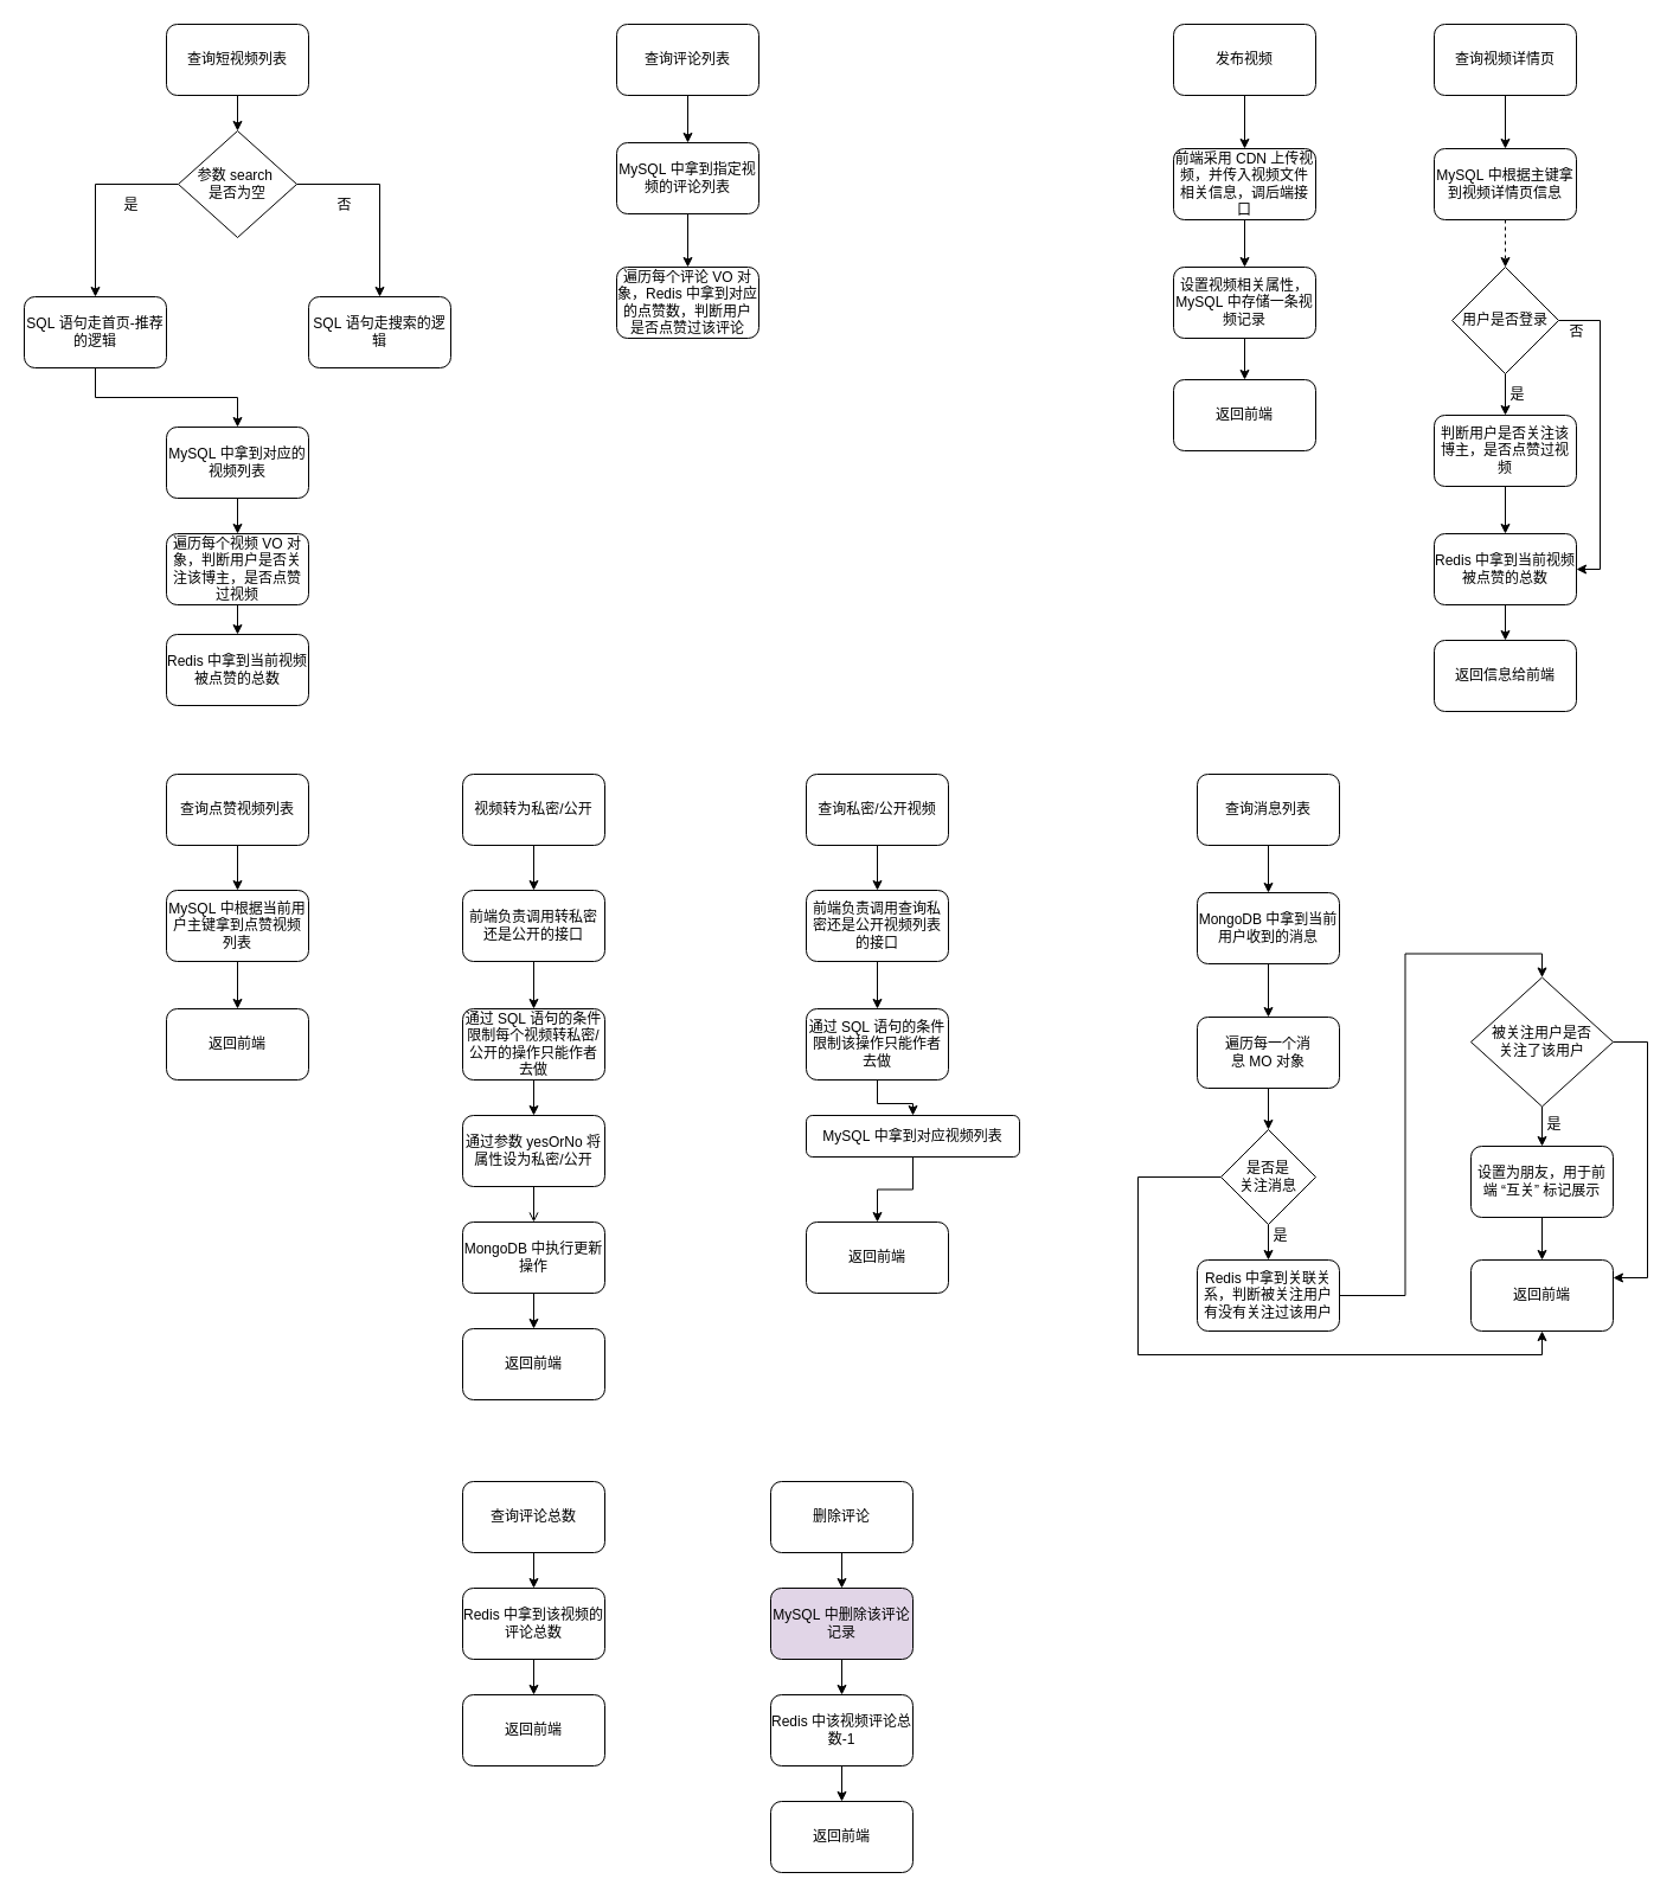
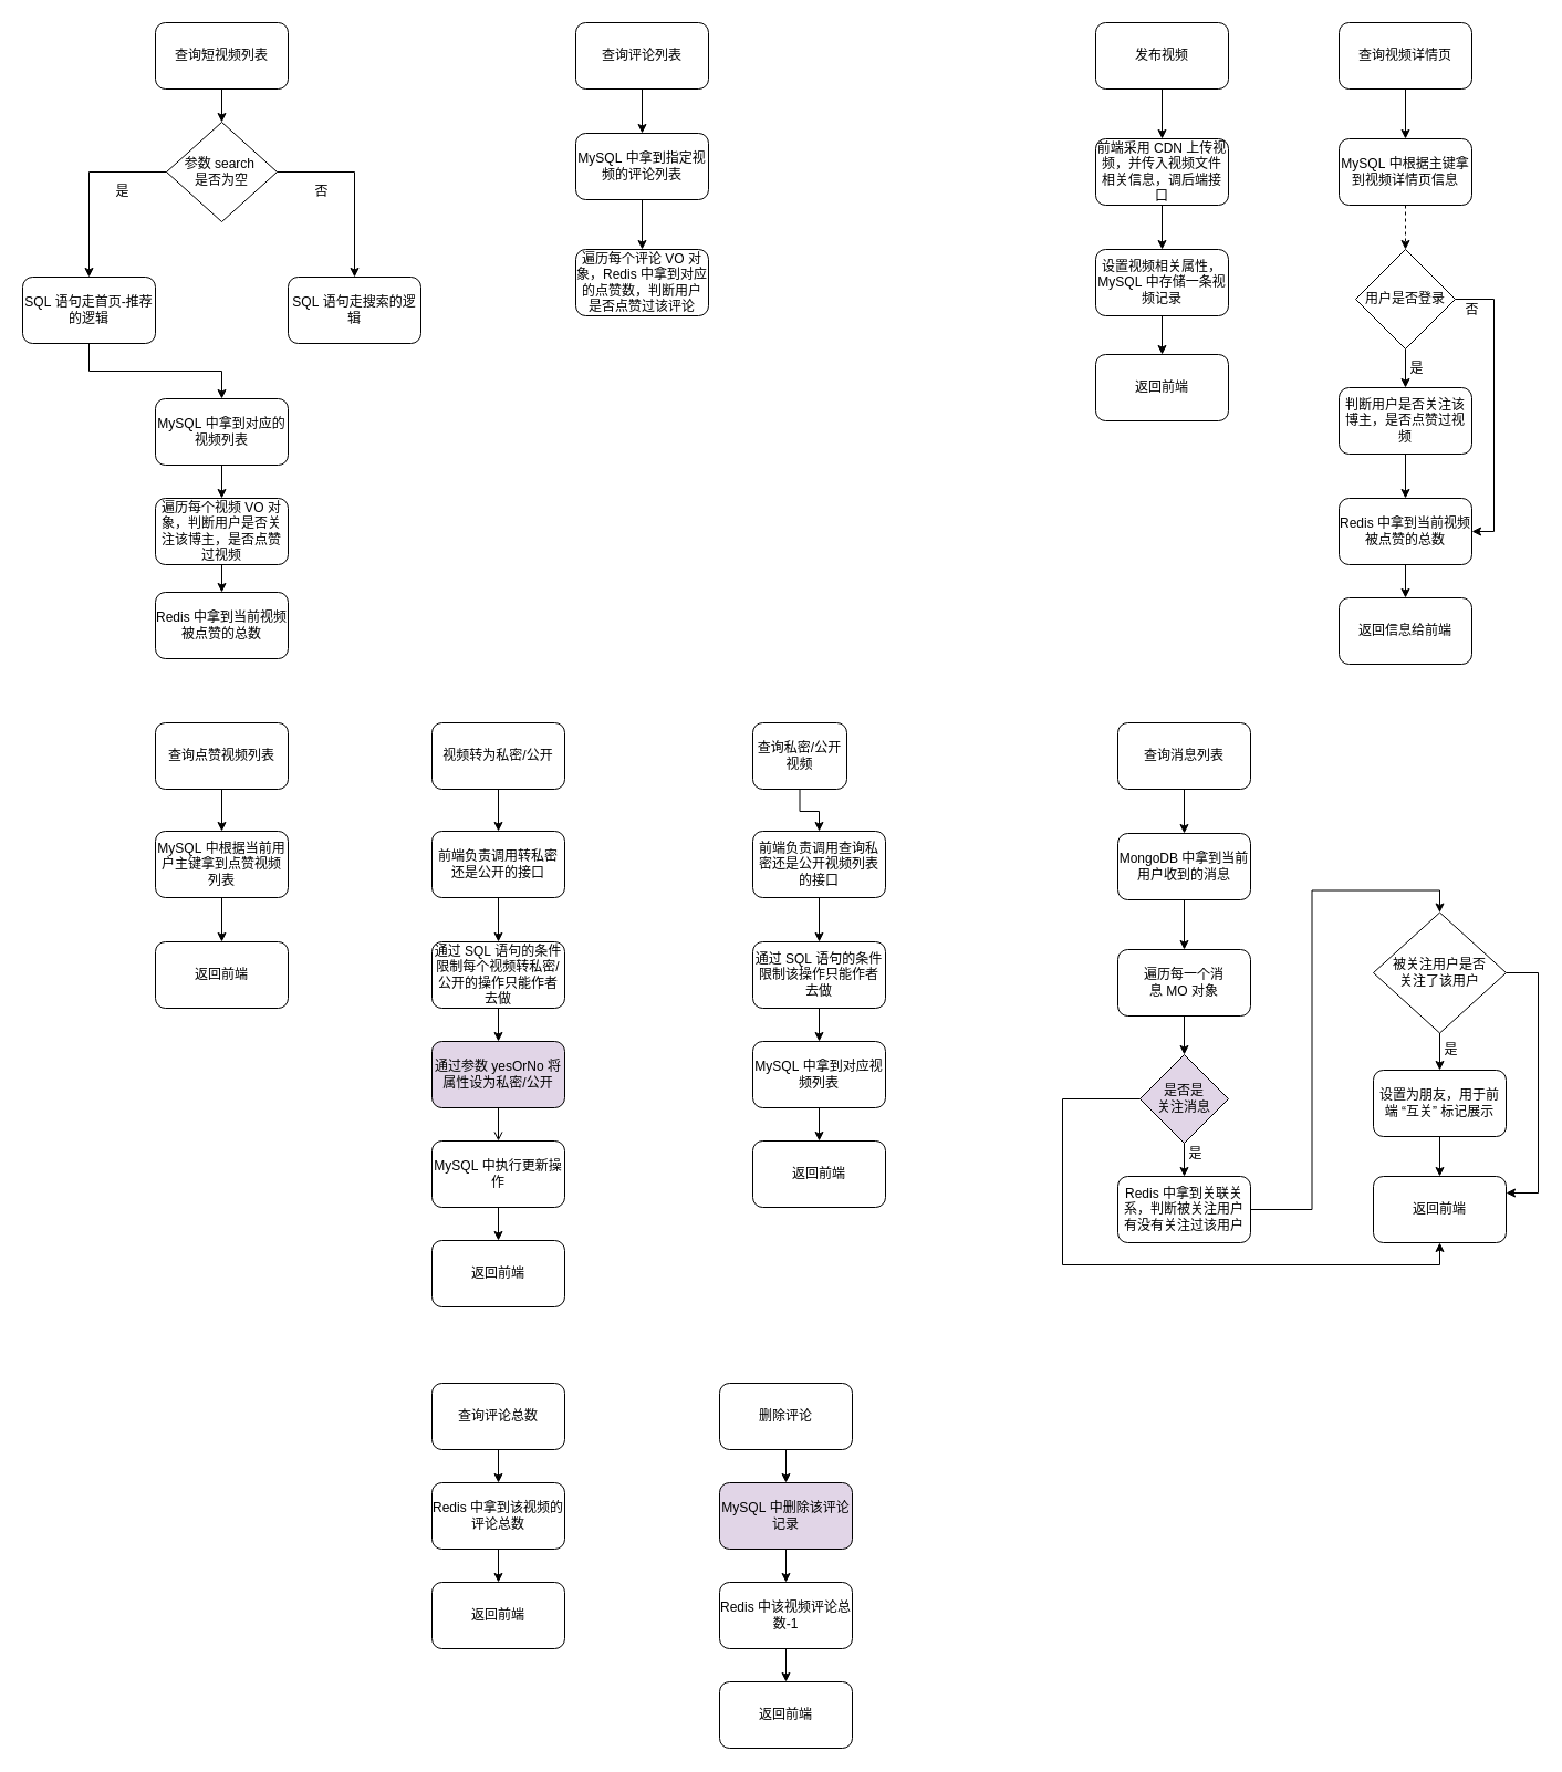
- <mxCell id="66" value="查询私密/公开视频" style="rounded=1;whiteSpace=wrap;html=1;" parent="1" vertex="1"><mxGeometry x="680" y="653" width="120" height="60" as="geometry" /></mxCell>
+ <mxCell id="66" value="查询私密/公开视频" style="rounded=1;whiteSpace=wrap;html=1;" parent="1" vertex="1"><mxGeometry x="680" y="653" width="85" height="60" as="geometry" /></mxCell>
- <mxCell id="72" value="MySQL&amp;nbsp;中拿到对应视频列表" style="rounded=1;whiteSpace=wrap;html=1;" parent="1" vertex="1"><mxGeometry x="680" y="941" width="180" height="35" as="geometry" /></mxCell>
+ <mxCell id="72" value="MySQL&amp;nbsp;中拿到对应视频列表" style="rounded=1;whiteSpace=wrap;html=1;" parent="1" vertex="1"><mxGeometry x="680" y="941" width="120" height="60" as="geometry" /></mxCell>
- <mxCell id="59" value="通过参数&amp;nbsp;yesOrNo 将属性设为私密/公开" style="rounded=1;whiteSpace=wrap;html=1;" parent="1" vertex="1"><mxGeometry x="390" y="941" width="120" height="60" as="geometry" /></mxCell>
+ <mxCell id="59" value="通过参数&amp;nbsp;yesOrNo 将属性设为私密/公开" style="rounded=1;whiteSpace=wrap;html=1;fillColor=#e1d5e7;" parent="1" vertex="1"><mxGeometry x="390" y="941" width="120" height="60" as="geometry" /></mxCell>
- <mxCell id="88" value="是否是&lt;br&gt;关注消息" style="rhombus;whiteSpace=wrap;html=1;" parent="1" vertex="1"><mxGeometry x="1030" y="953" width="80" height="80" as="geometry" /></mxCell>
+ <mxCell id="88" value="是否是&lt;br&gt;关注消息" style="rhombus;whiteSpace=wrap;html=1;fillColor=#e1d5e7;" parent="1" vertex="1"><mxGeometry x="1030" y="953" width="80" height="80" as="geometry" /></mxCell>
- <mxCell id="63" value="MongoDB&amp;nbsp;中执行更新操作" style="rounded=1;whiteSpace=wrap;html=1;" parent="1" vertex="1"><mxGeometry x="390" y="1031" width="120" height="60" as="geometry" /></mxCell>
+ <mxCell id="63" value="MySQL&amp;nbsp;中执行更新操作" style="rounded=1;whiteSpace=wrap;html=1;" parent="1" vertex="1"><mxGeometry x="390" y="1031" width="120" height="60" as="geometry" /></mxCell>
